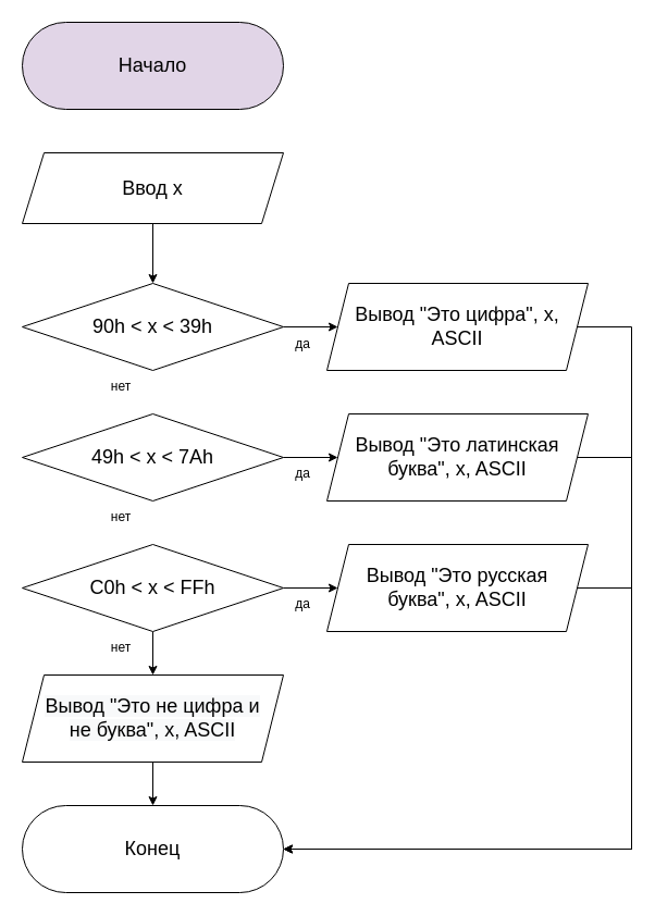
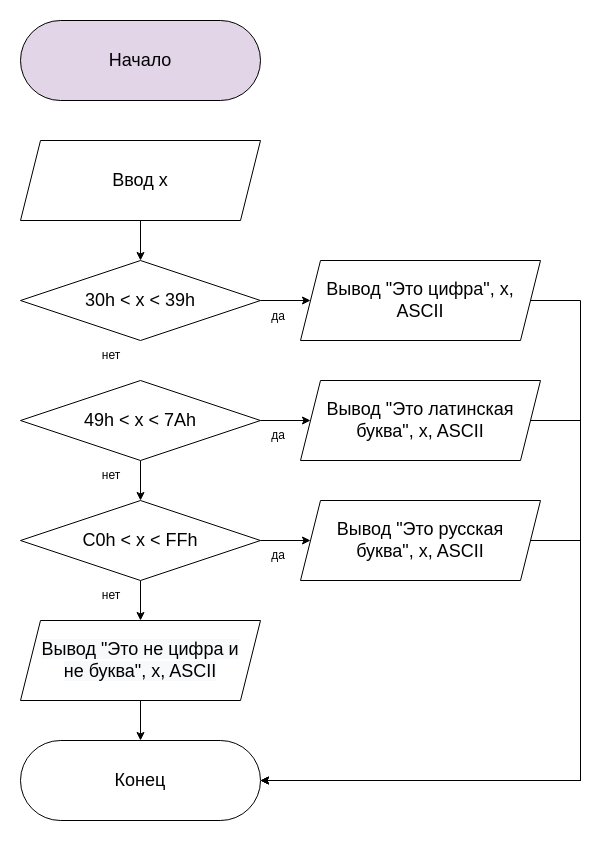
- <mxCell id="4" value="Ввод x" style="shape=parallelogram;perimeter=parallelogramPerimeter;whiteSpace=wrap;html=1;fixedSize=1;fontSize=18;" parent="1" vertex="1"><mxGeometry x="20" y="140" width="240" height="65" as="geometry" /></mxCell>
+ <mxCell id="4" value="Ввод x" style="shape=parallelogram;perimeter=parallelogramPerimeter;whiteSpace=wrap;html=1;fixedSize=1;fontSize=18;" parent="1" vertex="1"><mxGeometry x="20" y="140" width="240" height="80" as="geometry" /></mxCell>
- <mxCell id="6" value="90h &amp;lt; x &amp;lt; 39h" style="rhombus;whiteSpace=wrap;html=1;fontSize=18;" parent="1" vertex="1"><mxGeometry x="20" y="260" width="240" height="80" as="geometry" /></mxCell>
+ <mxCell id="6" value="30h &amp;lt; x &amp;lt; 39h" style="rhombus;whiteSpace=wrap;html=1;fontSize=18;" parent="1" vertex="1"><mxGeometry x="20" y="260" width="240" height="80" as="geometry" /></mxCell>
+ <mxCell id="7" style="edgeStyle=orthogonalEdgeStyle;rounded=0;orthogonalLoop=1;jettySize=auto;html=1;exitX=0.5;exitY=1;exitDx=0;exitDy=0;entryX=0.5;entryY=0;entryDx=0;entryDy=0;fontSize=18;" parent="1" source="9" target="12" edge="1"><mxGeometry relative="1" as="geometry" /></mxCell>
